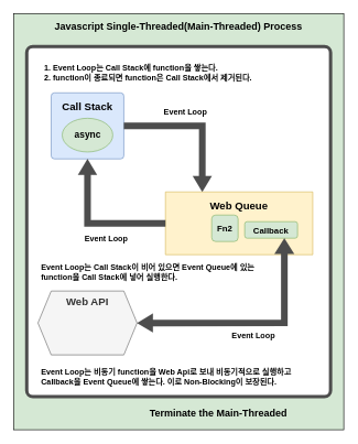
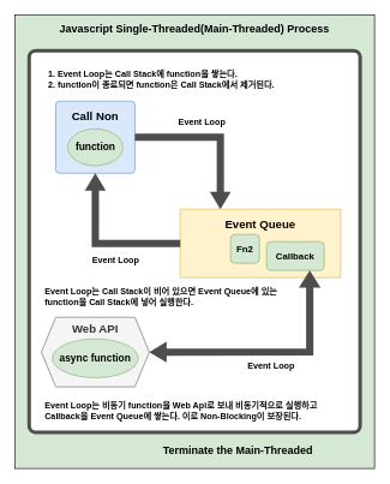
- <mxCell id="6" value="Call Stack" style="rounded=1;whiteSpace=wrap;html=1;fillColor=#dae8fc;strokeColor=#6c8ebf;arcSize=5;container=0;fontStyle=1;verticalAlign=top;spacingTop=4;fontSize=16;" parent="5" vertex="1"><mxGeometry width="110" height="100" as="geometry" /></mxCell>
+ <mxCell id="6" value="Call Non" style="rounded=1;whiteSpace=wrap;html=1;fillColor=#dae8fc;strokeColor=#6c8ebf;arcSize=5;container=0;fontStyle=1;verticalAlign=top;spacingTop=4;fontSize=16;" parent="5" vertex="1"><mxGeometry width="110" height="100" as="geometry" /></mxCell>
- <mxCell id="7" value="async" style="ellipse;whiteSpace=wrap;html=1;fillColor=#d5e8d4;strokeColor=#82b366;fontStyle=1;fontSize=14;" vertex="1" parent="5"><mxGeometry x="16.75" y="38.5" width="76.5" height="51" as="geometry" /></mxCell>
+ <mxCell id="7" value="function" style="ellipse;whiteSpace=wrap;html=1;fillColor=#d5e8d4;strokeColor=#82b366;fontStyle=1;fontSize=14;" vertex="1" parent="5"><mxGeometry x="16.75" y="38.5" width="76.5" height="51" as="geometry" /></mxCell>
- <mxCell id="14" value="Web Queue" style="shape=parallelogram;perimeter=parallelogramPerimeter;whiteSpace=wrap;html=1;fixedSize=1;fillColor=#fff2cc;strokeColor=#d6b656;fontSize=16;fontStyle=1;size=0;verticalAlign=top;spacingTop=4;container=0;" vertex="1" parent="13"><mxGeometry width="223" height="95" as="geometry" /></mxCell>
+ <mxCell id="14" value="Event Queue" style="shape=parallelogram;perimeter=parallelogramPerimeter;whiteSpace=wrap;html=1;fixedSize=1;fillColor=#fff2cc;strokeColor=#d6b656;fontSize=16;fontStyle=1;size=0;verticalAlign=top;spacingTop=4;container=0;" vertex="1" parent="13"><mxGeometry width="223" height="95" as="geometry" /></mxCell>
- <mxCell id="16" value="Callback" style="rounded=1;whiteSpace=wrap;html=1;fillColor=#d5e8d4;strokeColor=#82b366;fontStyle=1;fontSize=13;" vertex="1" parent="13"><mxGeometry x="120" y="45" width="80" height="25" as="geometry" /></mxCell>
+ <mxCell id="16" value="Callback" style="rounded=1;whiteSpace=wrap;html=1;fillColor=#d5e8d4;strokeColor=#82b366;fontStyle=1;fontSize=13;" vertex="1" parent="13"><mxGeometry x="120" y="45" width="80" height="40" as="geometry" /></mxCell>
+ <mxCell id="10" value="async function" style="ellipse;whiteSpace=wrap;html=1;fillColor=#d5e8d4;strokeColor=#82b366;fontStyle=1;fontSize=14;" vertex="1" parent="8"><mxGeometry x="15.22" width="119.57" height="53.94" as="geometry" /></mxCell>
